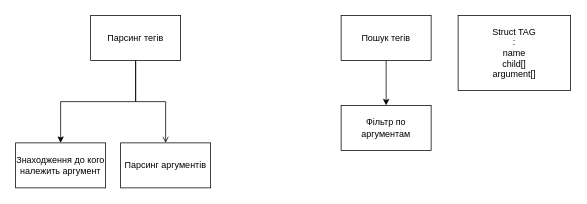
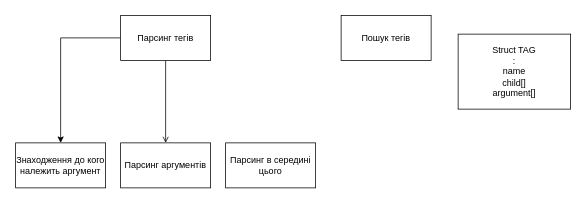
- <mxCell id="4" value="Парсинг тегів" style="rounded=0;whiteSpace=wrap;html=1;" vertex="1" parent="1"><mxGeometry x="120" y="20" width="120" height="60" as="geometry" /></mxCell>
+ <mxCell id="4" value="Парсинг тегів" style="rounded=0;whiteSpace=wrap;html=1;" vertex="1" parent="1"><mxGeometry x="160" y="20" width="120" height="60" as="geometry" /></mxCell>
- <mxCell id="6" value="&lt;font style=&quot;vertical-align: inherit&quot;&gt;&lt;font style=&quot;vertical-align: inherit&quot;&gt;Struct TAG&lt;br&gt;:&lt;br&gt;name&lt;br&gt;child[]&lt;br&gt;argument[]&lt;br&gt;&lt;/font&gt;&lt;/font&gt;" style="rounded=0;whiteSpace=wrap;html=1;" vertex="1" parent="1"><mxGeometry x="610" y="20" width="150" height="100" as="geometry" /></mxCell>
+ <mxCell id="6" value="&lt;font style=&quot;vertical-align: inherit&quot;&gt;&lt;font style=&quot;vertical-align: inherit&quot;&gt;Struct TAG&lt;br&gt;:&lt;br&gt;name&lt;br&gt;child[]&lt;br&gt;argument[]&lt;br&gt;&lt;/font&gt;&lt;/font&gt;" style="rounded=0;whiteSpace=wrap;html=1;" vertex="1" parent="1"><mxGeometry x="610" y="45" width="150" height="100" as="geometry" /></mxCell>
- <mxCell id="7" style="edgeStyle=orthogonalEdgeStyle;rounded=0;orthogonalLoop=1;jettySize=auto;html=1;entryX=0.5;entryY=0;entryDx=0;entryDy=0;" edge="1" parent="1" source="8" target="5"><mxGeometry relative="1" as="geometry" /></mxCell>
- <mxCell id="5" value="Фільтр по аргументам" style="rounded=0;whiteSpace=wrap;html=1;" vertex="1" parent="1"><mxGeometry x="454" y="140" width="120" height="60" as="geometry" /></mxCell>
+ <mxCell id="10" value="Парсинг в середині цього" style="rounded=0;whiteSpace=wrap;html=1;" vertex="1" parent="1"><mxGeometry x="300" y="190" width="120" height="60" as="geometry" /></mxCell>
